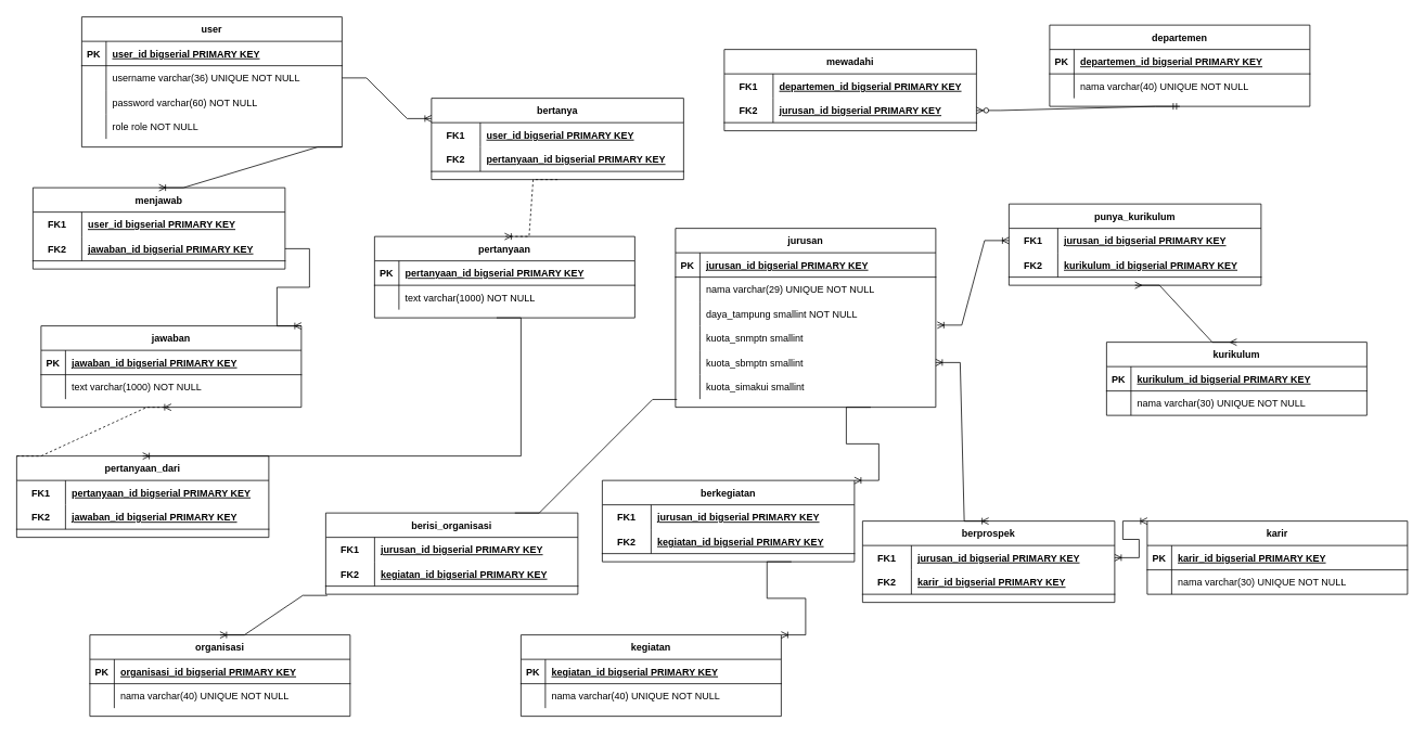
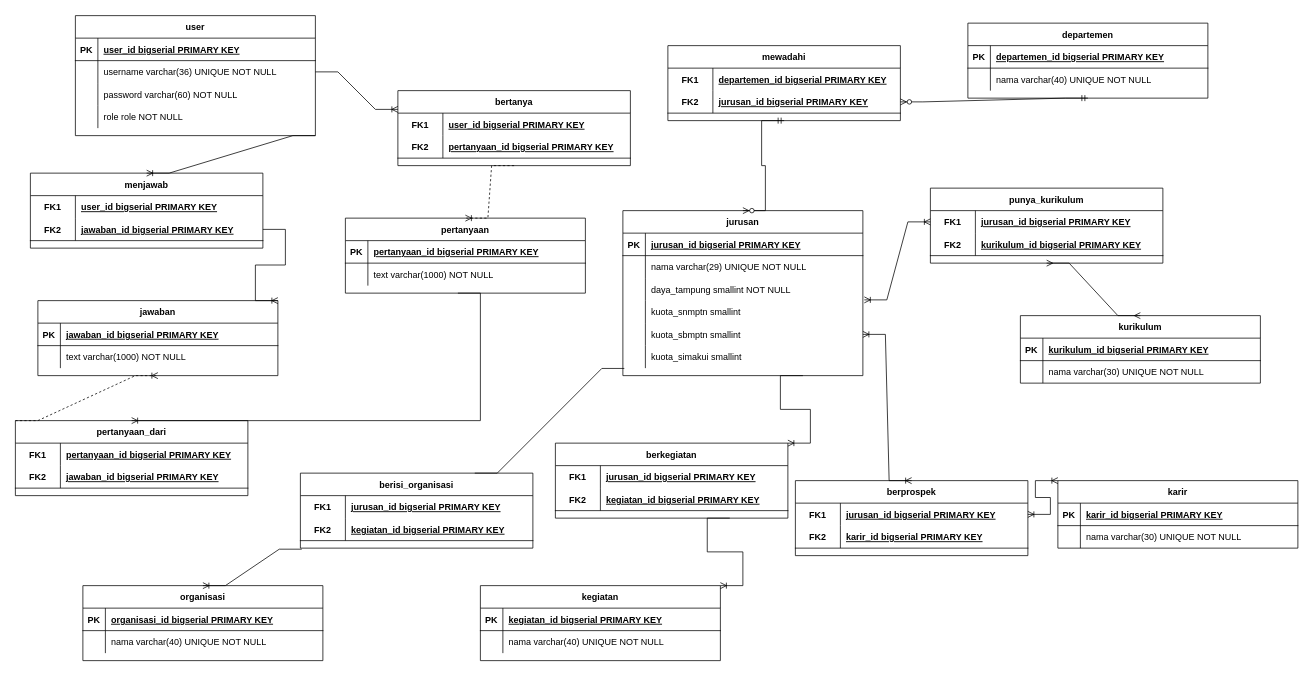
+ <mxCell id="91" value="" style="edgeStyle=entityRelationEdgeStyle;fontSize=12;html=1;endArrow=ERzeroToMany;startArrow=ERmandOne;rounded=0;exitX=0.5;exitY=1;exitDx=0;exitDy=0;entryX=0.5;entryY=0;entryDx=0;entryDy=0;" edge="1" parent="1" source="83" target="15"><mxGeometry width="100" height="100" relative="1" as="geometry"><mxPoint x="820" y="520" as="sourcePoint" /><mxPoint x="920" y="420" as="targetPoint" /></mxGeometry></mxCell>
